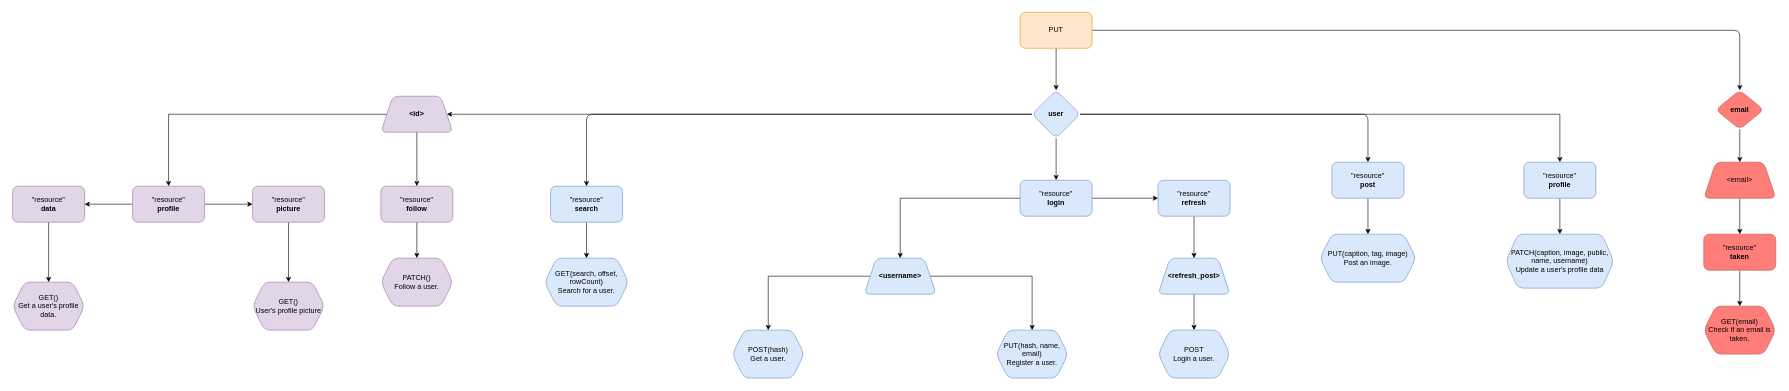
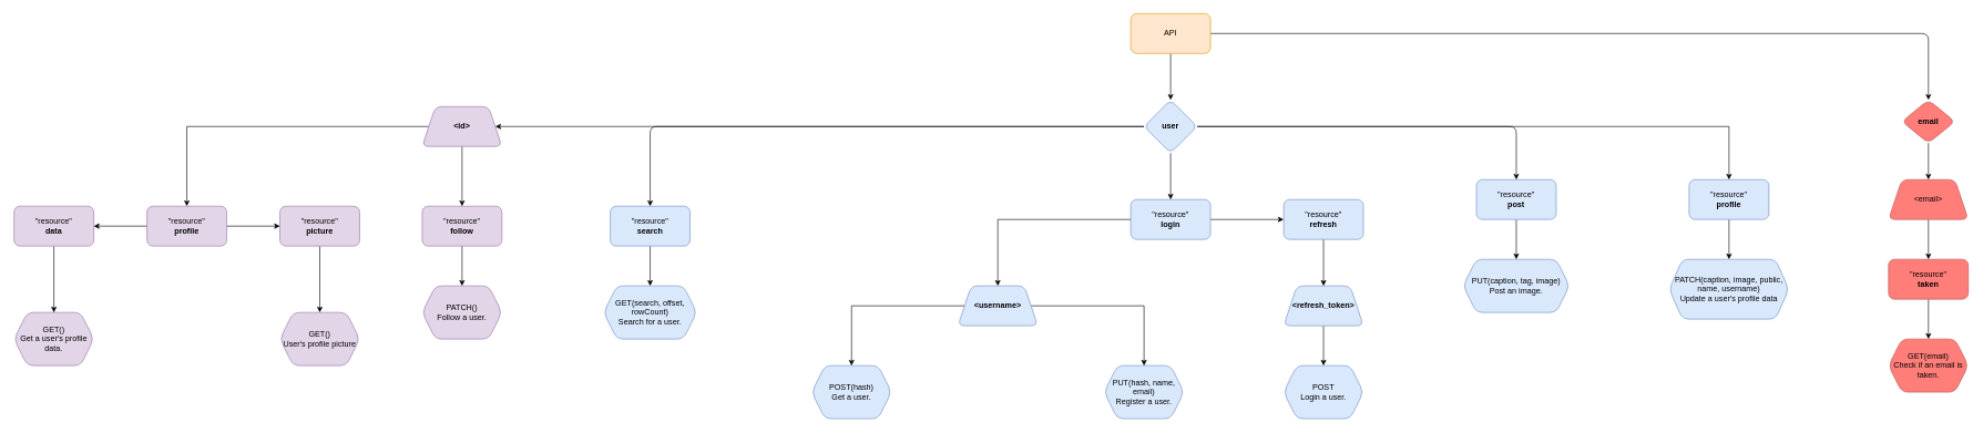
- <mxCell id="4" value="PUT" style="whiteSpace=wrap;html=1;fillColor=#ffe6cc;strokeColor=#d79b00;rounded=1;" parent="1" vertex="1"><mxGeometry x="1700" y="20" width="120" height="60" as="geometry" /></mxCell>
+ <mxCell id="4" value="API" style="whiteSpace=wrap;html=1;fillColor=#ffe6cc;strokeColor=#d79b00;rounded=1;" parent="1" vertex="1"><mxGeometry x="1700" y="20" width="120" height="60" as="geometry" /></mxCell>
- <mxCell id="39" value="&lt;b&gt;&amp;lt;refresh_post&amp;gt;&lt;/b&gt;" style="shape=trapezoid;perimeter=trapezoidPerimeter;whiteSpace=wrap;html=1;fixedSize=1;rounded=1;strokeColor=#6c8ebf;fillColor=#DAE8FC;" parent="1" vertex="1"><mxGeometry x="1930" y="430" width="120" height="60" as="geometry" /></mxCell>
+ <mxCell id="39" value="&lt;b&gt;&amp;lt;refresh_token&amp;gt;&lt;/b&gt;" style="shape=trapezoid;perimeter=trapezoidPerimeter;whiteSpace=wrap;html=1;fixedSize=1;rounded=1;strokeColor=#6c8ebf;fillColor=#DAE8FC;" parent="1" vertex="1"><mxGeometry x="1930" y="430" width="120" height="60" as="geometry" /></mxCell>
